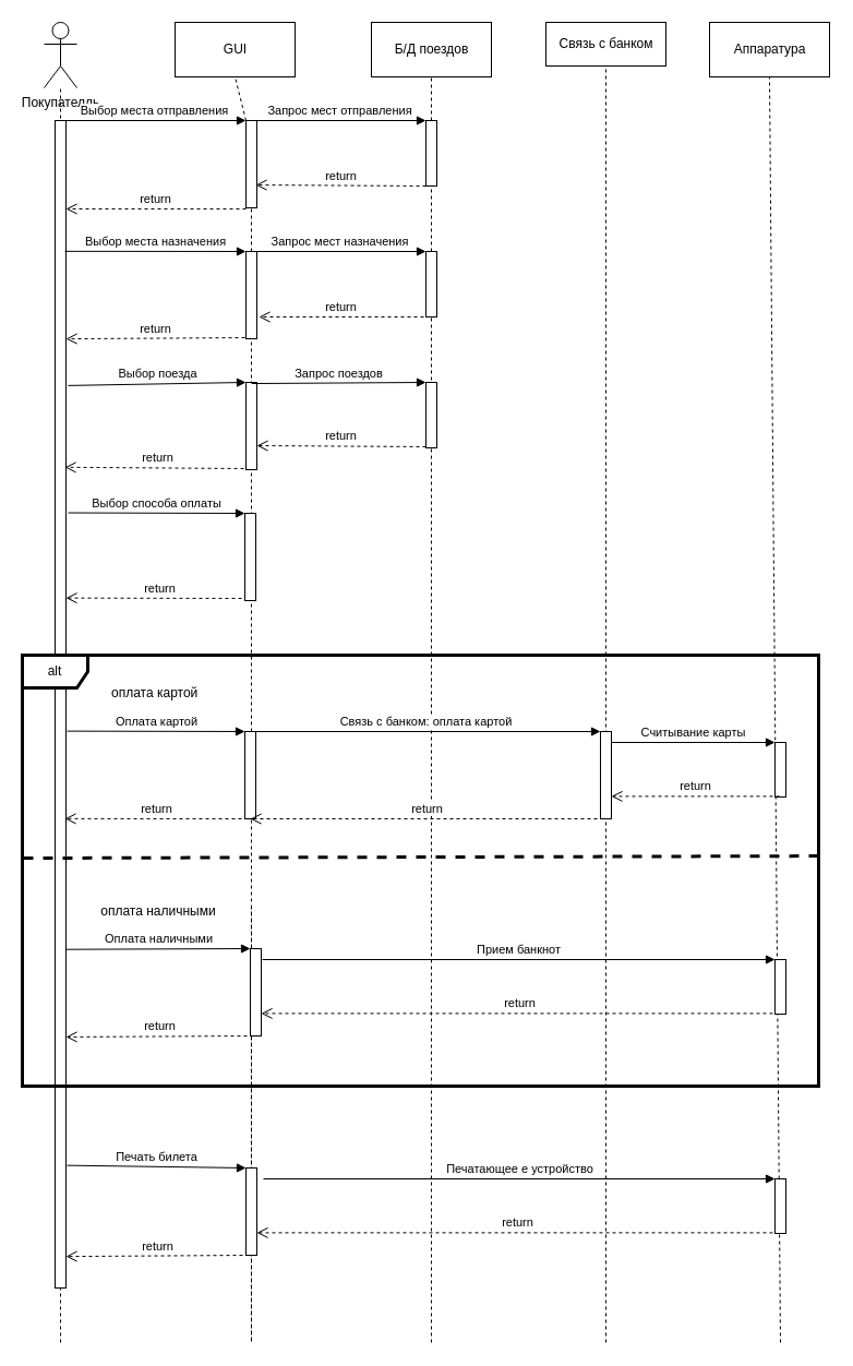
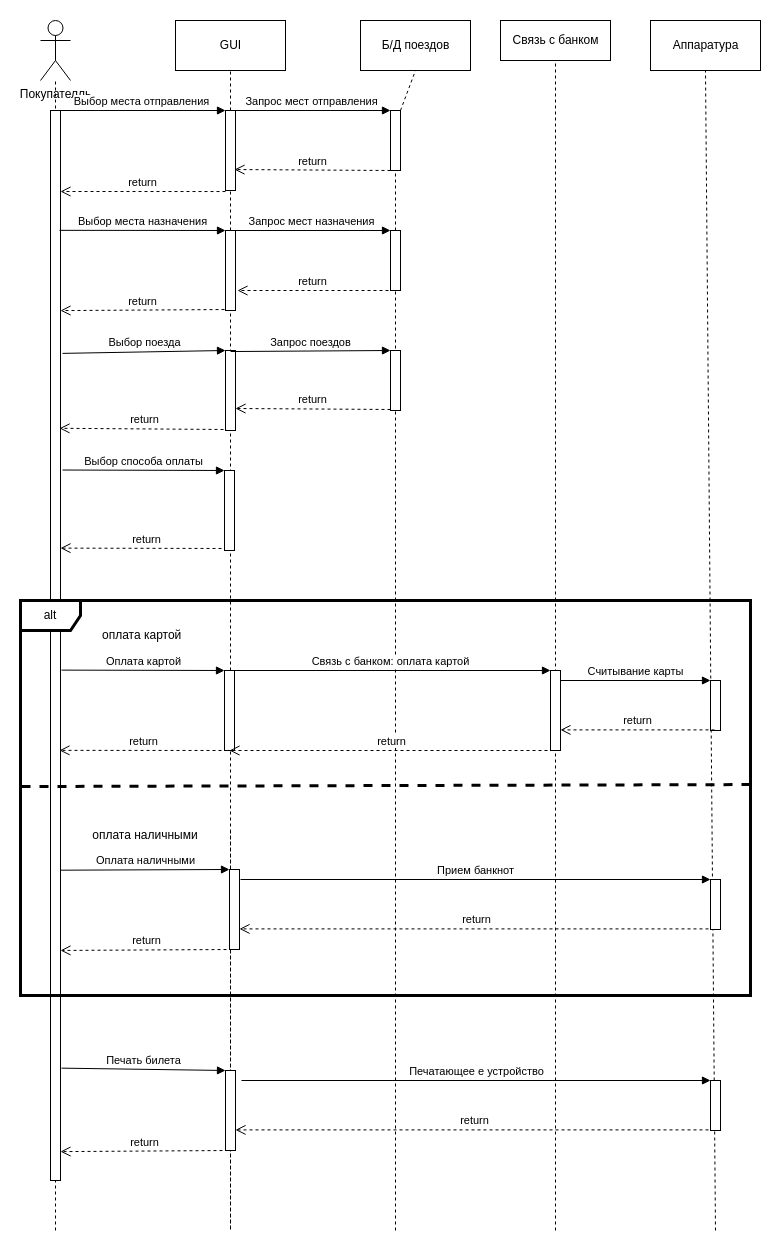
- <mxCell id="4" value="GUI" style="html=1;" vertex="1" parent="1"><mxGeometry x="160" y="20" width="110" height="50" as="geometry" /></mxCell>
+ <mxCell id="4" value="GUI" style="html=1;" vertex="1" parent="1"><mxGeometry x="175" y="20" width="110" height="50" as="geometry" /></mxCell>
- <mxCell id="10" value="Б/Д поездов" style="html=1;" vertex="1" parent="1"><mxGeometry x="340" y="20" width="110" height="50" as="geometry" /></mxCell>
+ <mxCell id="10" value="Б/Д поездов" style="html=1;" vertex="1" parent="1"><mxGeometry x="360" y="20" width="110" height="50" as="geometry" /></mxCell>
